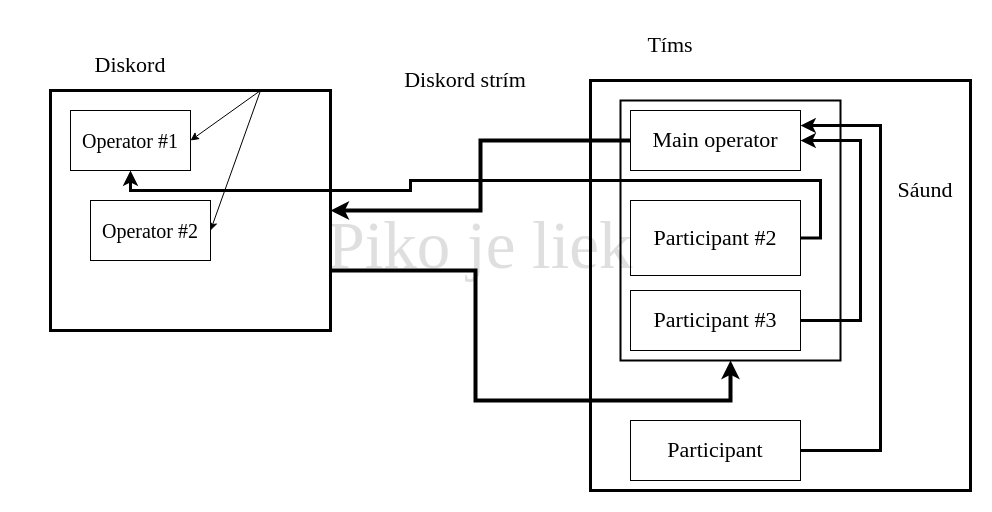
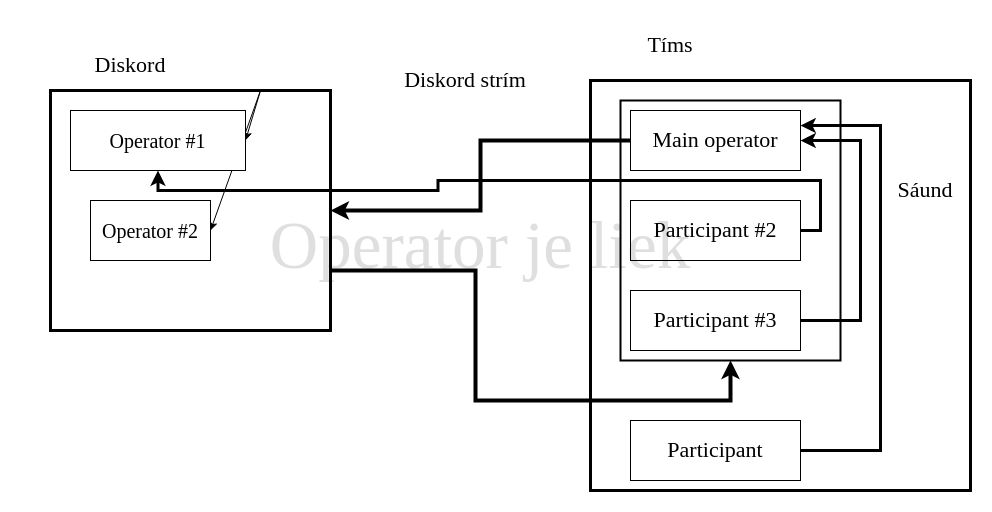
- <mxCell id="11" value="Operator #1" style="rounded=0;whiteSpace=wrap;html=1;fontFamily=Ubuntu;fontSize=20;" parent="1" vertex="1"><mxGeometry x="70" y="110" width="120" height="60" as="geometry" /></mxCell>
+ <mxCell id="11" value="Operator #1" style="rounded=0;whiteSpace=wrap;html=1;fontFamily=Ubuntu;fontSize=20;" parent="1" vertex="1"><mxGeometry x="70" y="110" width="175" height="60" as="geometry" /></mxCell>
- <mxCell id="18" value="Participant #2" style="rounded=0;whiteSpace=wrap;html=1;fontFamily=Ubuntu;fontSize=22;" parent="1" vertex="1"><mxGeometry x="630" y="200" width="170" height="75" as="geometry" /></mxCell>
+ <mxCell id="18" value="Participant #2" style="rounded=0;whiteSpace=wrap;html=1;fontFamily=Ubuntu;fontSize=22;" parent="1" vertex="1"><mxGeometry x="630" y="200" width="170" height="60" as="geometry" /></mxCell>
- <mxCell id="22" value="Piko je liek" style="text;html=1;strokeColor=none;fillColor=none;align=center;verticalAlign=middle;whiteSpace=wrap;rounded=0;fontFamily=Ubuntu;fontSize=67;opacity=12;textOpacity=12;" parent="1" vertex="1"><mxGeometry x="20" y="20" width="920" height="450" as="geometry" /></mxCell>
+ <mxCell id="22" value="Operator je liek" style="text;html=1;strokeColor=none;fillColor=none;align=center;verticalAlign=middle;whiteSpace=wrap;rounded=0;fontFamily=Ubuntu;fontSize=67;opacity=12;textOpacity=12;" parent="1" vertex="1"><mxGeometry x="20" y="20" width="920" height="450" as="geometry" /></mxCell>
